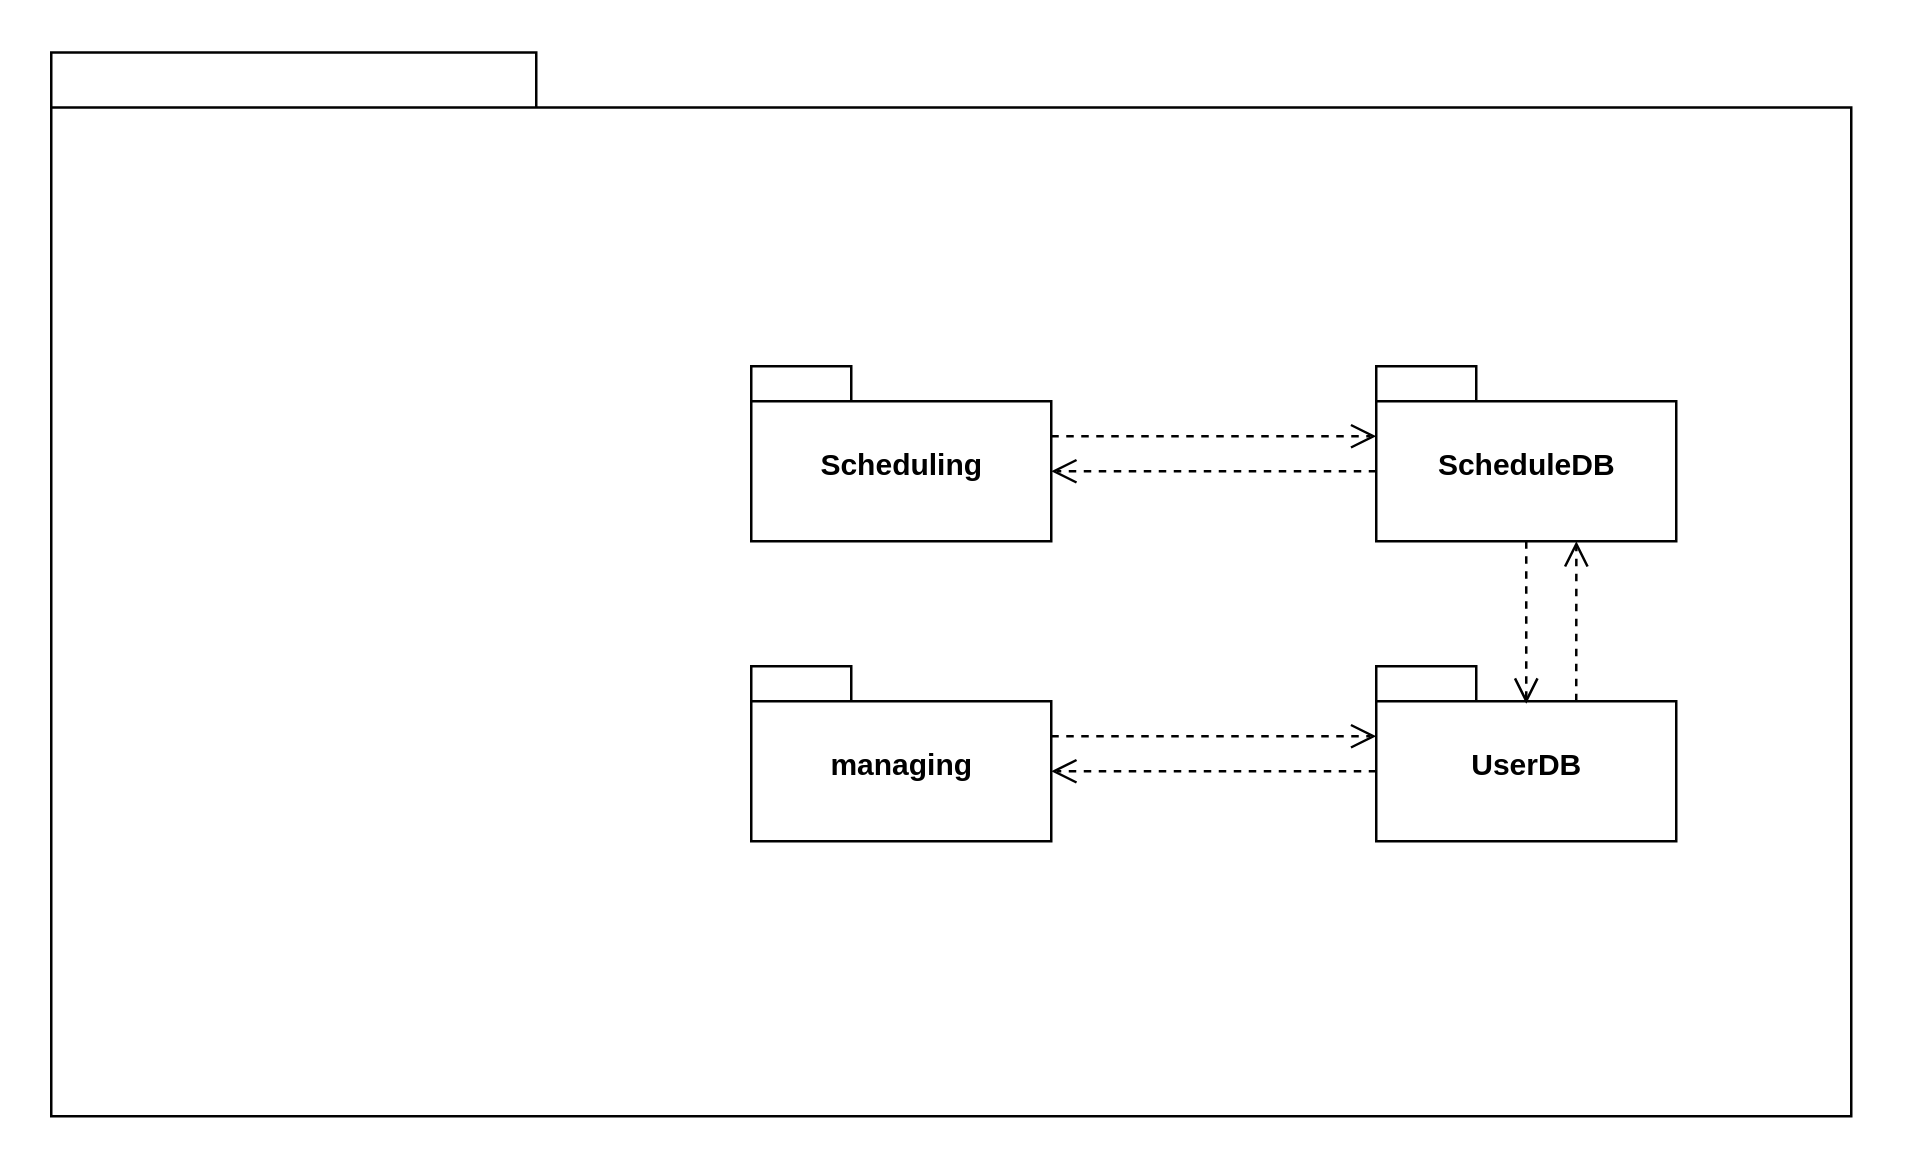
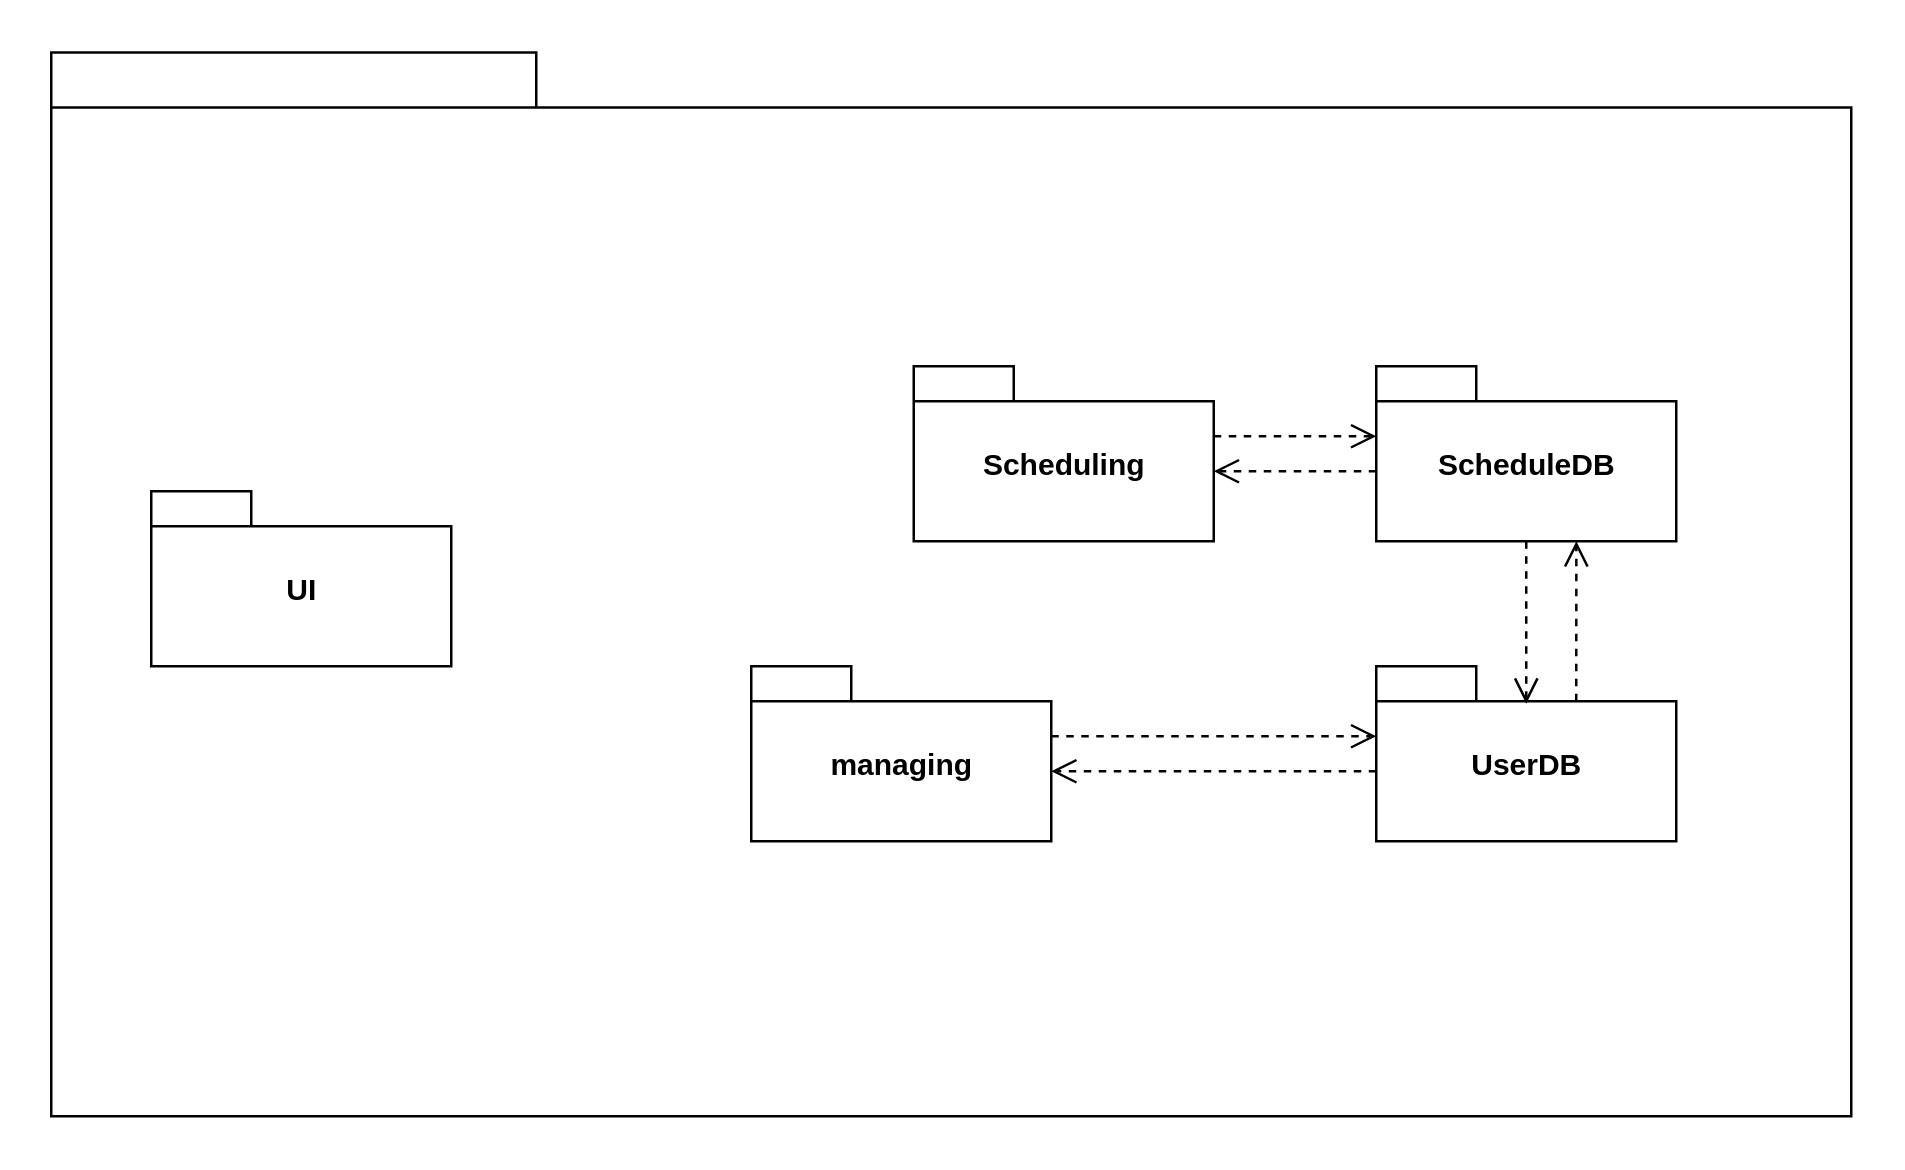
- <mxCell id="3" value="Scheduling" style="shape=folder;fontStyle=1;spacingTop=10;tabWidth=40;tabHeight=14;tabPosition=left;html=1;" vertex="1" parent="1"><mxGeometry x="300" y="146" width="120" height="70" as="geometry" /></mxCell>
+ <mxCell id="3" value="Scheduling" style="shape=folder;fontStyle=1;spacingTop=10;tabWidth=40;tabHeight=14;tabPosition=left;html=1;" vertex="1" parent="1"><mxGeometry x="365" y="146" width="120" height="70" as="geometry" /></mxCell>
+ <mxCell id="6" value="UI" style="shape=folder;fontStyle=1;spacingTop=10;tabWidth=40;tabHeight=14;tabPosition=left;html=1;" vertex="1" parent="1"><mxGeometry x="60" y="196" width="120" height="70" as="geometry" /></mxCell>
